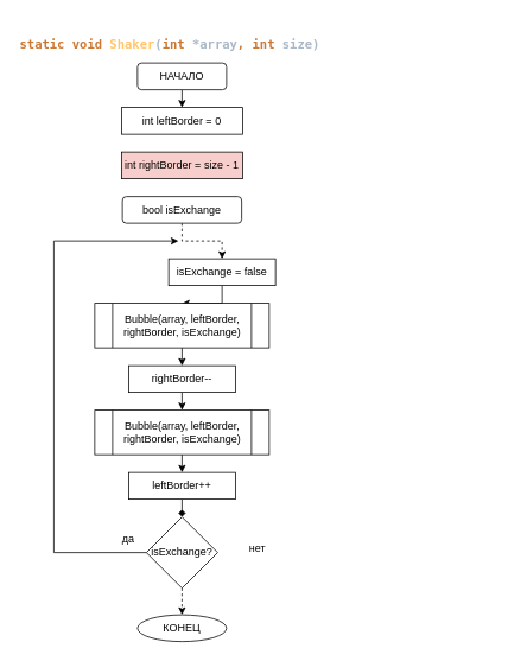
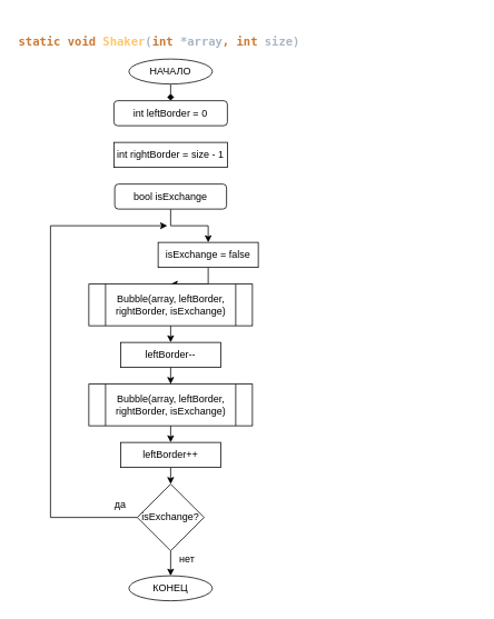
- <mxCell id="4" value="НАЧАЛО" style="whiteSpace=wrap;html=1;rounded=1;" parent="1" vertex="1"><mxGeometry x="154" y="70" width="100" height="30" as="geometry" /></mxCell>
+ <mxCell id="4" value="НАЧАЛО" style="ellipse;whiteSpace=wrap;html=1;" parent="1" vertex="1"><mxGeometry x="154" y="70" width="100" height="30" as="geometry" /></mxCell>
- <mxCell id="3" style="edgeStyle=orthogonalEdgeStyle;rounded=0;orthogonalLoop=1;jettySize=auto;html=1;exitX=0.5;exitY=1;exitDx=0;exitDy=0;entryX=0.5;entryY=0;entryDx=0;entryDy=0;" parent="1" source="4" target="5" edge="1"><mxGeometry relative="1" as="geometry" /></mxCell>
+ <mxCell id="3" style="edgeStyle=orthogonalEdgeStyle;rounded=0;orthogonalLoop=1;jettySize=auto;html=1;exitX=0.5;exitY=1;exitDx=0;exitDy=0;entryX=0.5;entryY=0;entryDx=0;entryDy=0;endArrow=diamond;" parent="1" source="4" target="5" edge="1"><mxGeometry relative="1" as="geometry" /></mxCell>
- <mxCell id="5" value="int leftBorder = 0" style="rounded=0;whiteSpace=wrap;html=1;" parent="1" vertex="1"><mxGeometry x="136" y="120" width="136" height="30" as="geometry" /></mxCell>
+ <mxCell id="5" value="int leftBorder = 0" style="whiteSpace=wrap;html=1;rounded=1;" parent="1" vertex="1"><mxGeometry x="136" y="120" width="136" height="30" as="geometry" /></mxCell>
- <mxCell id="6" value="int rightBorder = size - 1" style="rounded=0;whiteSpace=wrap;html=1;fillColor=#f8cecc;" parent="1" vertex="1"><mxGeometry x="136" y="170" width="136" height="30" as="geometry" /></mxCell>
+ <mxCell id="6" value="int rightBorder = size - 1" style="rounded=0;whiteSpace=wrap;html=1;" parent="1" vertex="1"><mxGeometry x="136" y="170" width="136" height="30" as="geometry" /></mxCell>
- <mxCell id="7" style="edgeStyle=orthogonalEdgeStyle;rounded=0;orthogonalLoop=1;jettySize=auto;html=1;exitX=0.5;exitY=1;exitDx=0;exitDy=0;entryX=0.5;entryY=0;entryDx=0;entryDy=0;dashed=1;" parent="1" source="8" target="10" edge="1"><mxGeometry relative="1" as="geometry" /></mxCell>
+ <mxCell id="7" style="edgeStyle=orthogonalEdgeStyle;rounded=0;orthogonalLoop=1;jettySize=auto;html=1;exitX=0.5;exitY=1;exitDx=0;exitDy=0;entryX=0.5;entryY=0;entryDx=0;entryDy=0;" parent="1" source="8" target="10" edge="1"><mxGeometry relative="1" as="geometry" /></mxCell>
- <mxCell id="14" value="rightBorder--" style="rounded=0;whiteSpace=wrap;html=1;" parent="1" vertex="1"><mxGeometry x="144" y="410" width="120" height="30" as="geometry" /></mxCell>
+ <mxCell id="14" value="leftBorder--" style="rounded=0;whiteSpace=wrap;html=1;" parent="1" vertex="1"><mxGeometry x="144" y="410" width="120" height="30" as="geometry" /></mxCell>
- <mxCell id="17" style="edgeStyle=orthogonalEdgeStyle;rounded=0;orthogonalLoop=1;jettySize=auto;html=1;exitX=0.5;exitY=1;exitDx=0;exitDy=0;entryX=0.5;entryY=0;entryDx=0;entryDy=0;endArrow=diamond;" parent="1" source="18" target="21" edge="1"><mxGeometry relative="1" as="geometry" /></mxCell>
+ <mxCell id="17" style="edgeStyle=orthogonalEdgeStyle;rounded=0;orthogonalLoop=1;jettySize=auto;html=1;exitX=0.5;exitY=1;exitDx=0;exitDy=0;entryX=0.5;entryY=0;entryDx=0;entryDy=0;" parent="1" source="18" target="21" edge="1"><mxGeometry relative="1" as="geometry" /></mxCell>
- <mxCell id="24" value="нет" style="text;html=1;strokeColor=none;fillColor=none;align=center;verticalAlign=middle;whiteSpace=wrap;rounded=0;" parent="1" vertex="1"><mxGeometry x="269" y="605" width="40" height="20" as="geometry" /></mxCell>
+ <mxCell id="24" value="нет" style="text;html=1;strokeColor=none;fillColor=none;align=center;verticalAlign=middle;whiteSpace=wrap;rounded=0;" parent="1" vertex="1"><mxGeometry x="204" y="660" width="40" height="20" as="geometry" /></mxCell>
- <mxCell id="20" style="edgeStyle=orthogonalEdgeStyle;rounded=0;orthogonalLoop=1;jettySize=auto;html=1;exitX=0.5;exitY=1;exitDx=0;exitDy=0;entryX=0.5;entryY=0;entryDx=0;entryDy=0;dashed=1;" parent="1" source="21" target="23" edge="1"><mxGeometry relative="1" as="geometry" /></mxCell>
+ <mxCell id="20" style="edgeStyle=orthogonalEdgeStyle;rounded=0;orthogonalLoop=1;jettySize=auto;html=1;exitX=0.5;exitY=1;exitDx=0;exitDy=0;entryX=0.5;entryY=0;entryDx=0;entryDy=0;" parent="1" source="21" target="23" edge="1"><mxGeometry relative="1" as="geometry" /></mxCell>
